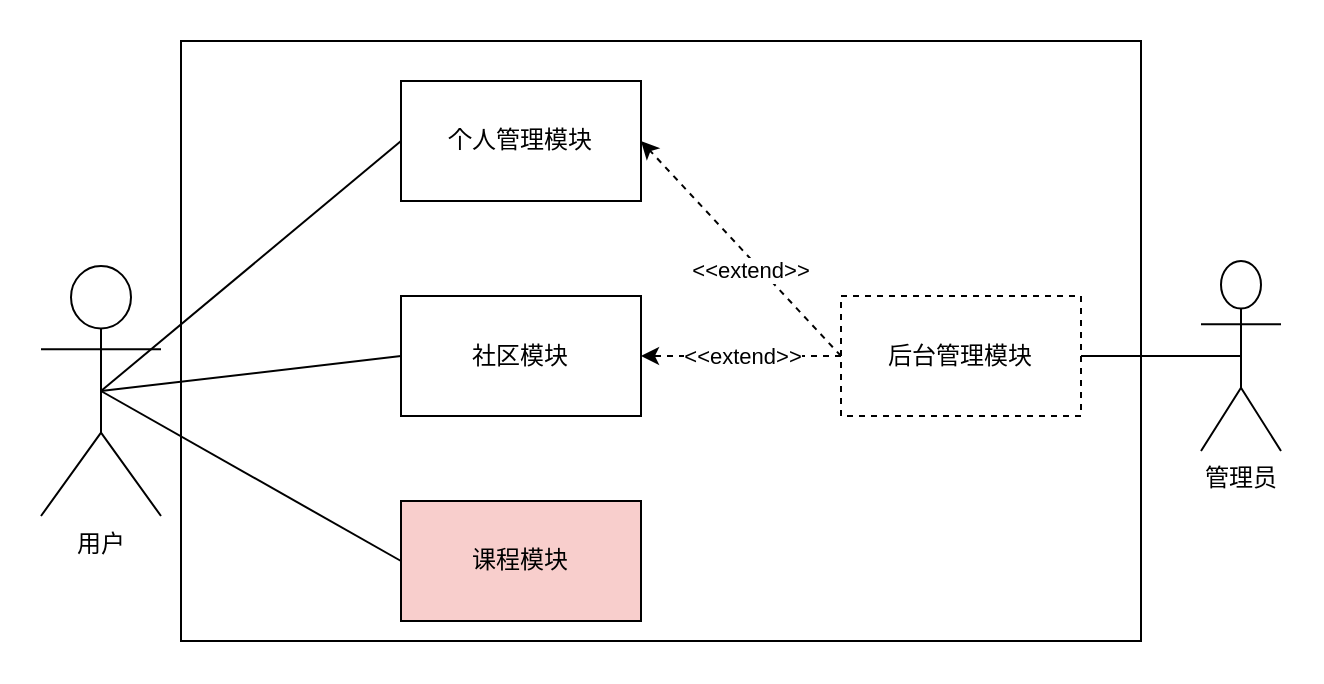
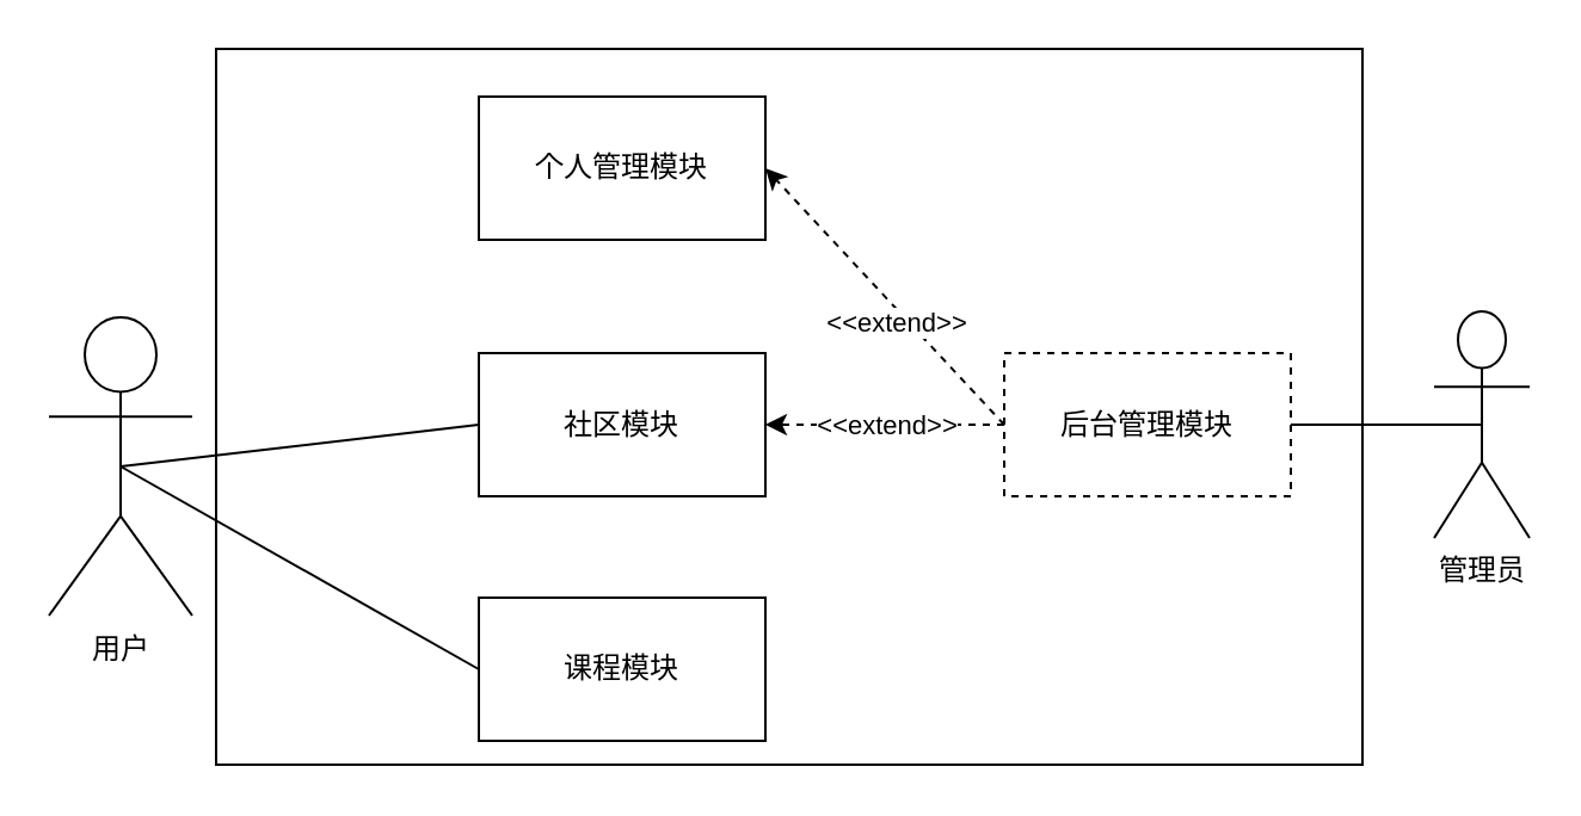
- <mxCell id="11" style="rounded=0;orthogonalLoop=1;jettySize=auto;html=1;exitX=0.5;exitY=0.5;exitDx=0;exitDy=0;exitPerimeter=0;entryX=0;entryY=0.5;entryDx=0;entryDy=0;endArrow=none;endFill=0;" edge="1" parent="1" source="14" target="3"><mxGeometry relative="1" as="geometry" /></mxCell>
- <mxCell id="5" value="课程模块" style="rounded=0;whiteSpace=wrap;html=1;fillColor=#f8cecc;" vertex="1" parent="1"><mxGeometry x="200" y="250" width="120" height="60" as="geometry" /></mxCell>
+ <mxCell id="5" value="课程模块" style="rounded=0;whiteSpace=wrap;html=1;" vertex="1" parent="1"><mxGeometry x="200" y="250" width="120" height="60" as="geometry" /></mxCell>
